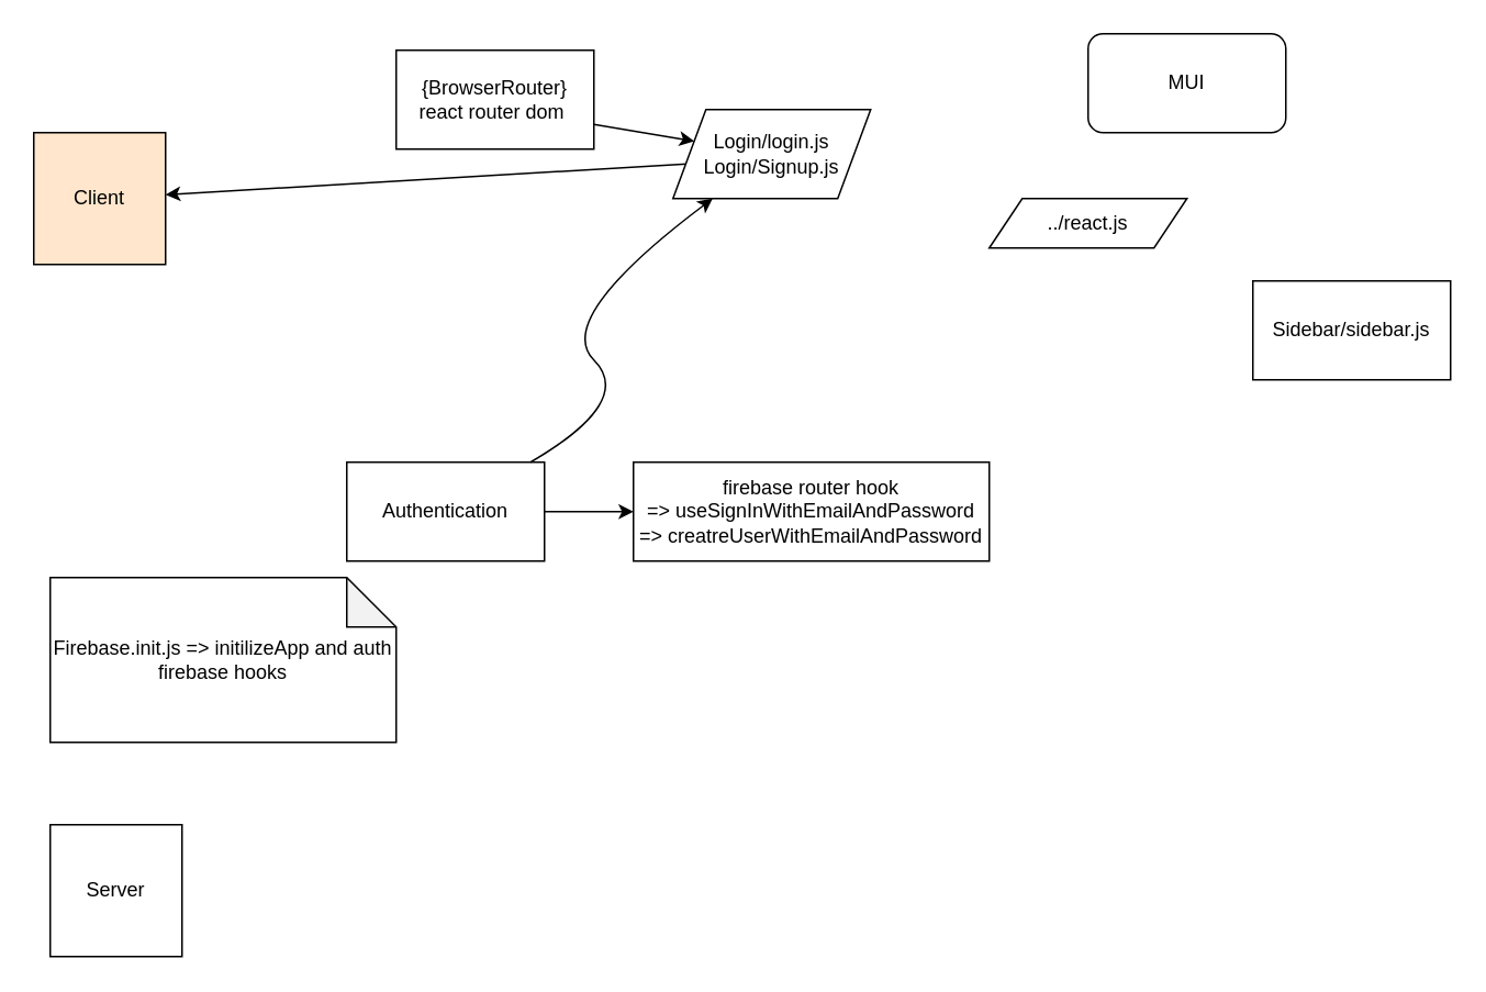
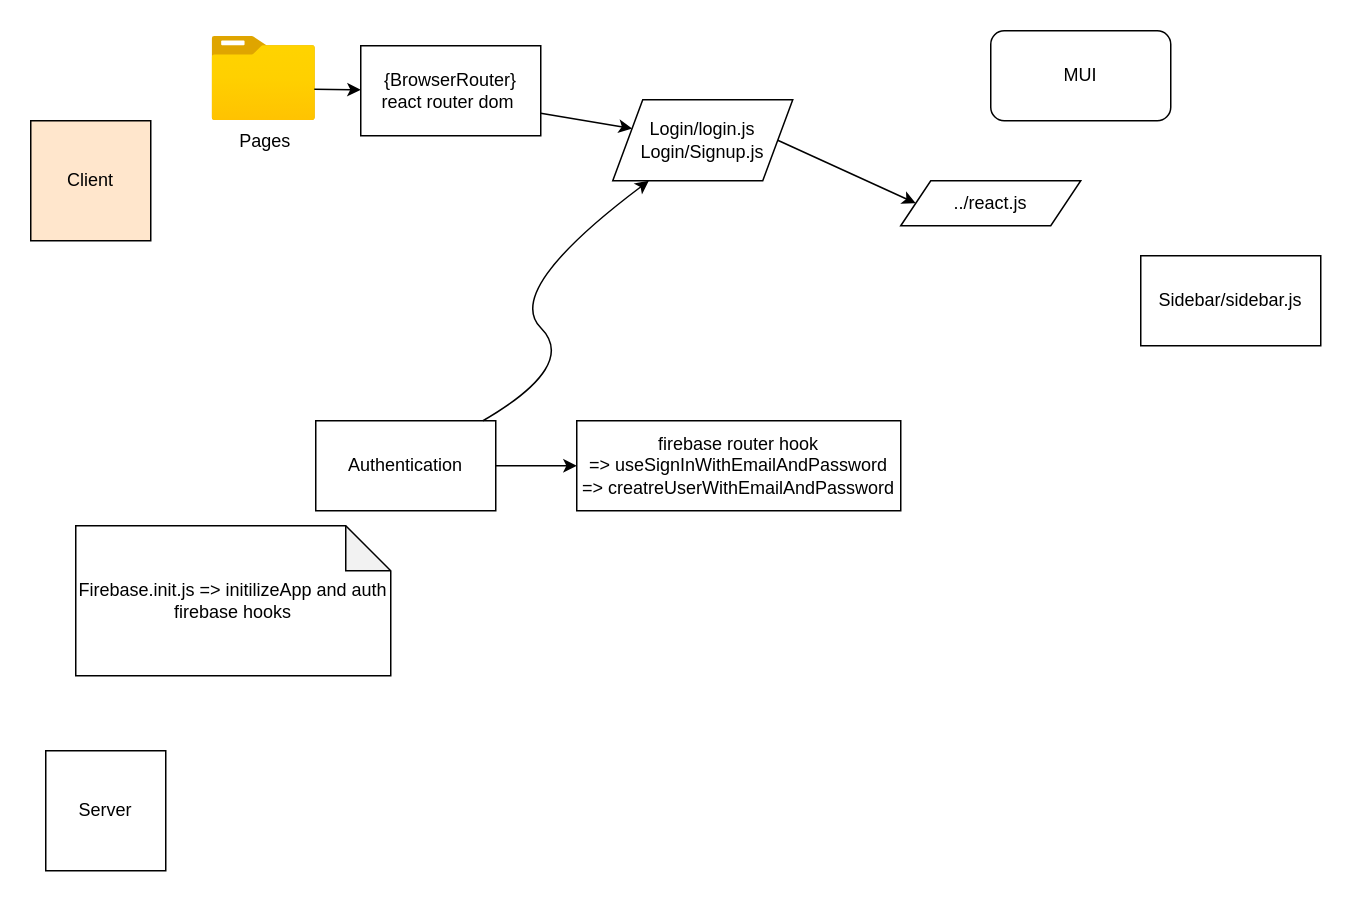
+ <mxCell id="6" value="Pages" style="aspect=fixed;html=1;points=[];align=center;image;fontSize=12;image=img/lib/azure2/general/Folder_Blank.svg;" vertex="1" parent="1"><mxGeometry x="141" y="24" width="69" height="56.0" as="geometry" /></mxCell>
+ <mxCell id="7" value="" style="endArrow=classic;html=1;exitX=0.986;exitY=0.625;exitDx=0;exitDy=0;exitPerimeter=0;" edge="1" parent="1" source="6" target="8"><mxGeometry width="50" height="50" relative="1" as="geometry"><mxPoint x="320" y="380" as="sourcePoint" /><mxPoint x="200" y="130" as="targetPoint" /></mxGeometry></mxCell>
- <mxCell id="9" value="" style="endArrow=classic;html=1;exitX=1;exitY=0.5;exitDx=0;exitDy=0;" edge="1" parent="1" source="14" target="2"><mxGeometry width="50" height="50" relative="1" as="geometry"><mxPoint x="320" y="370" as="sourcePoint" /><mxPoint x="384" y="60" as="targetPoint" /></mxGeometry></mxCell>
+ <mxCell id="9" value="" style="endArrow=classic;html=1;exitX=1;exitY=0.5;exitDx=0;exitDy=0;entryX=0;entryY=0.5;entryDx=0;entryDy=0;" edge="1" parent="1" source="14" target="13"><mxGeometry width="50" height="50" relative="1" as="geometry"><mxPoint x="320" y="370" as="sourcePoint" /><mxPoint x="384" y="60" as="targetPoint" /></mxGeometry></mxCell>
- <mxCell id="5" value="Firebase.init.js =&amp;gt; initilizeApp and auth&lt;br&gt;firebase hooks" style="shape=note;whiteSpace=wrap;html=1;backgroundOutline=1;darkOpacity=0.05;" vertex="1" parent="1"><mxGeometry x="30" y="350" width="210" height="100" as="geometry" /></mxCell>
+ <mxCell id="5" value="Firebase.init.js =&amp;gt; initilizeApp and auth&lt;br&gt;firebase hooks" style="shape=note;whiteSpace=wrap;html=1;backgroundOutline=1;darkOpacity=0.05;" vertex="1" parent="1"><mxGeometry x="50" y="350" width="210" height="100" as="geometry" /></mxCell>
